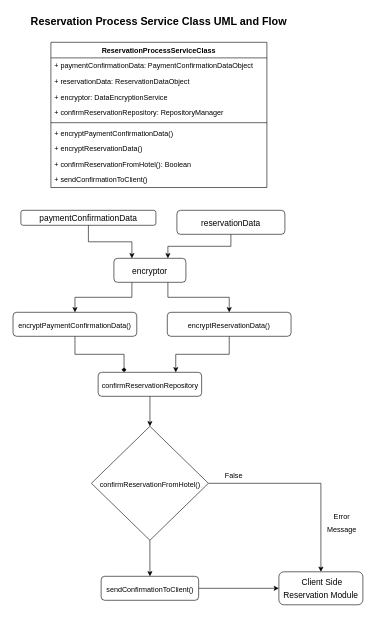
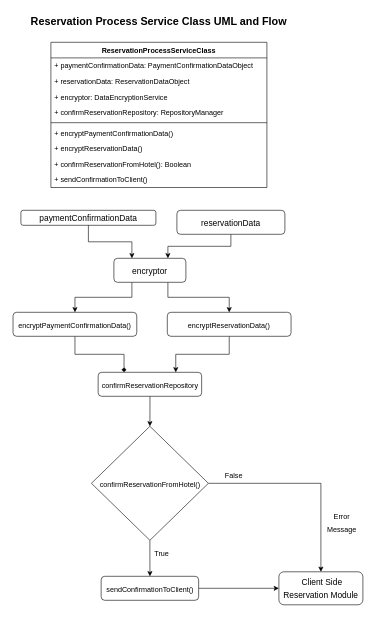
+ <mxCell id="30" value="&lt;font style=&quot;font-size: 12px&quot;&gt;True&lt;/font&gt;" style="text;html=1;strokeColor=none;fillColor=none;align=center;verticalAlign=middle;whiteSpace=wrap;rounded=0;fontSize=18;" vertex="1" parent="1"><mxGeometry x="244" y="910" width="50" height="20" as="geometry" /></mxCell>
